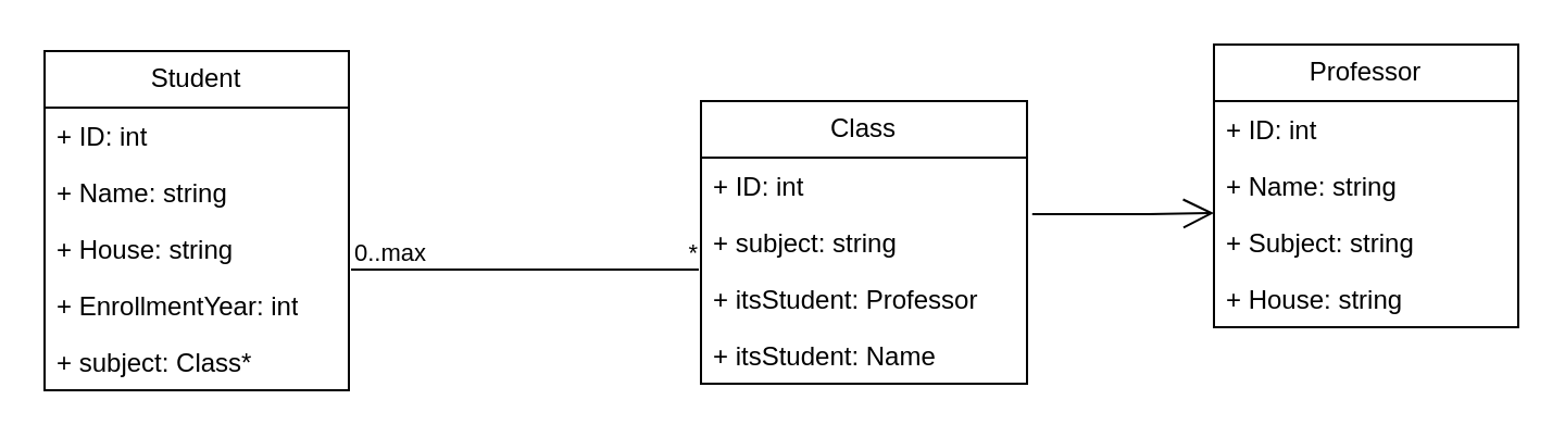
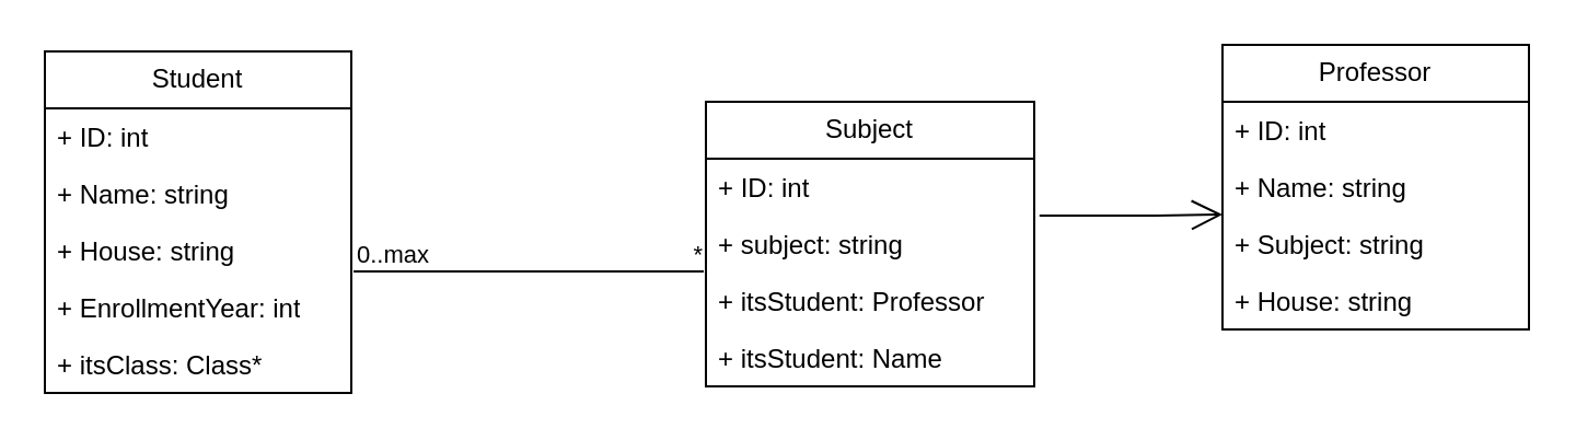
- <mxCell id="13" value="Class" style="swimlane;fontStyle=0;childLayout=stackLayout;horizontal=1;startSize=26;fillColor=none;horizontalStack=0;resizeParent=1;resizeParentMax=0;resizeLast=0;collapsible=1;marginBottom=0;whiteSpace=wrap;html=1;" vertex="1" parent="1"><mxGeometry x="322" y="46" width="150" height="130" as="geometry" /></mxCell>
+ <mxCell id="13" value="Subject" style="swimlane;fontStyle=0;childLayout=stackLayout;horizontal=1;startSize=26;fillColor=none;horizontalStack=0;resizeParent=1;resizeParentMax=0;resizeLast=0;collapsible=1;marginBottom=0;whiteSpace=wrap;html=1;" vertex="1" parent="1"><mxGeometry x="322" y="46" width="150" height="130" as="geometry" /></mxCell>
- <mxCell id="12" value="+ subject: Class*" style="text;strokeColor=none;fillColor=none;align=left;verticalAlign=top;spacingLeft=4;spacingRight=4;overflow=hidden;rotatable=0;points=[[0,0.5],[1,0.5]];portConstraint=eastwest;whiteSpace=wrap;html=1;" vertex="1" parent="7"><mxGeometry y="130" width="140" height="26" as="geometry" /></mxCell>
+ <mxCell id="12" value="+ itsClass: Class*" style="text;strokeColor=none;fillColor=none;align=left;verticalAlign=top;spacingLeft=4;spacingRight=4;overflow=hidden;rotatable=0;points=[[0,0.5],[1,0.5]];portConstraint=eastwest;whiteSpace=wrap;html=1;" vertex="1" parent="7"><mxGeometry y="130" width="140" height="26" as="geometry" /></mxCell>
